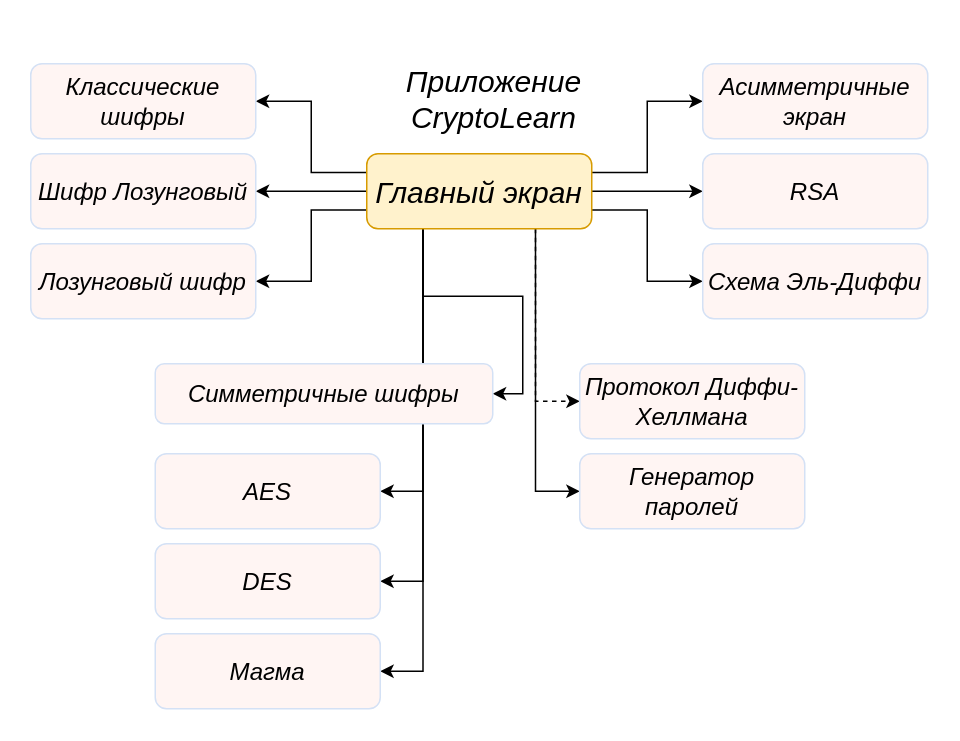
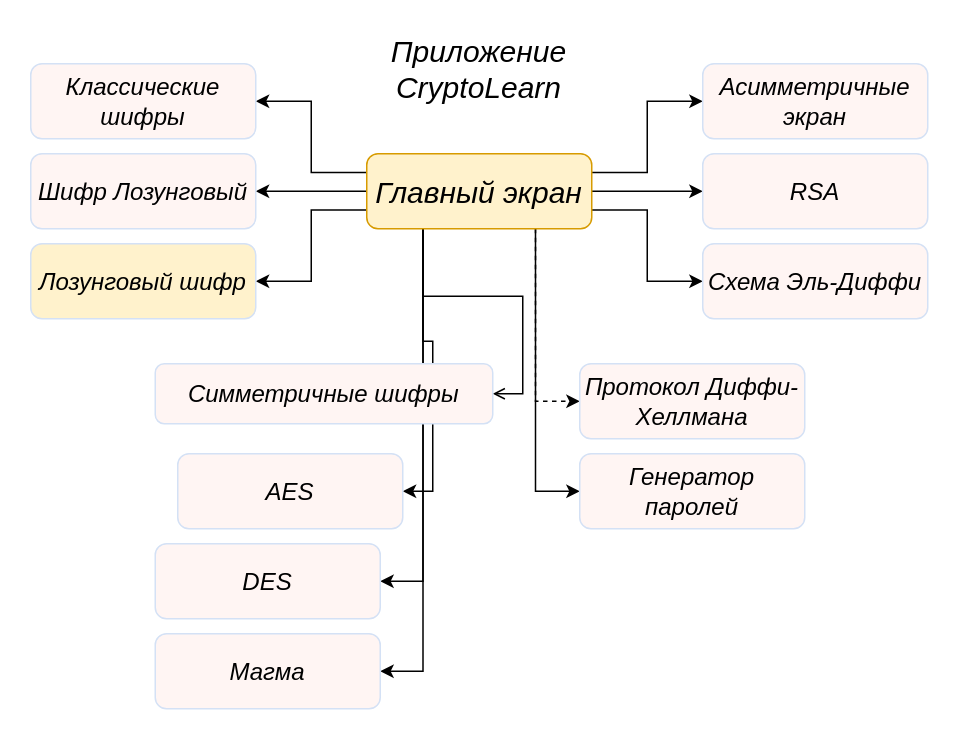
- <mxCell id="27" value="Приложение CryptoLearn" style="rounded=1;whiteSpace=wrap;html=1;strokeColor=none;fillColor=none;fontSize=20;fontStyle=2" parent="1" vertex="1"><mxGeometry x="254" y="40" width="150" height="50" as="geometry" /></mxCell>
+ <mxCell id="27" value="Приложение CryptoLearn" style="rounded=1;whiteSpace=wrap;html=1;strokeColor=none;fillColor=none;fontSize=20;fontStyle=2" parent="1" vertex="1"><mxGeometry x="244" y="20" width="150" height="50" as="geometry" /></mxCell>
- <mxCell id="17" value="Лозунговый шифр" style="rounded=1;whiteSpace=wrap;html=1;strokeColor=#D4E1F5;fillColor=#FFF5F3;fontSize=16;fontStyle=2" parent="1" vertex="1"><mxGeometry x="20" y="162" width="150" height="50" as="geometry" /></mxCell>
+ <mxCell id="17" value="Лозунговый шифр" style="rounded=1;whiteSpace=wrap;html=1;strokeColor=#D4E1F5;fillColor=#fff2cc;fontSize=16;fontStyle=2;" parent="1" vertex="1"><mxGeometry x="20" y="162" width="150" height="50" as="geometry" /></mxCell>
- <mxCell id="6" style="edgeStyle=orthogonalEdgeStyle;rounded=0;orthogonalLoop=1;jettySize=auto;html=1;entryX=1;entryY=0.5;entryDx=0;entryDy=0;exitX=0.25;exitY=1;exitDx=0;exitDy=0;" parent="1" source="14" target="18" edge="1"><mxGeometry relative="1" as="geometry" /></mxCell>
+ <mxCell id="6" style="edgeStyle=orthogonalEdgeStyle;rounded=0;orthogonalLoop=1;jettySize=auto;html=1;entryX=1;entryY=0.5;entryDx=0;entryDy=0;exitX=0.25;exitY=1;exitDx=0;exitDy=0;endArrow=open;" parent="1" source="14" target="18" edge="1"><mxGeometry relative="1" as="geometry" /></mxCell>
- <mxCell id="19" value="AES" style="rounded=1;whiteSpace=wrap;html=1;strokeColor=#D4E1F5;fillColor=#FFF5F3;fontSize=16;fontStyle=2" parent="1" vertex="1"><mxGeometry x="103" y="302" width="150" height="50" as="geometry" /></mxCell>
+ <mxCell id="19" value="AES" style="rounded=1;whiteSpace=wrap;html=1;strokeColor=#D4E1F5;fillColor=#FFF5F3;fontSize=16;fontStyle=2" parent="1" vertex="1"><mxGeometry x="118" y="302" width="150" height="50" as="geometry" /></mxCell>
